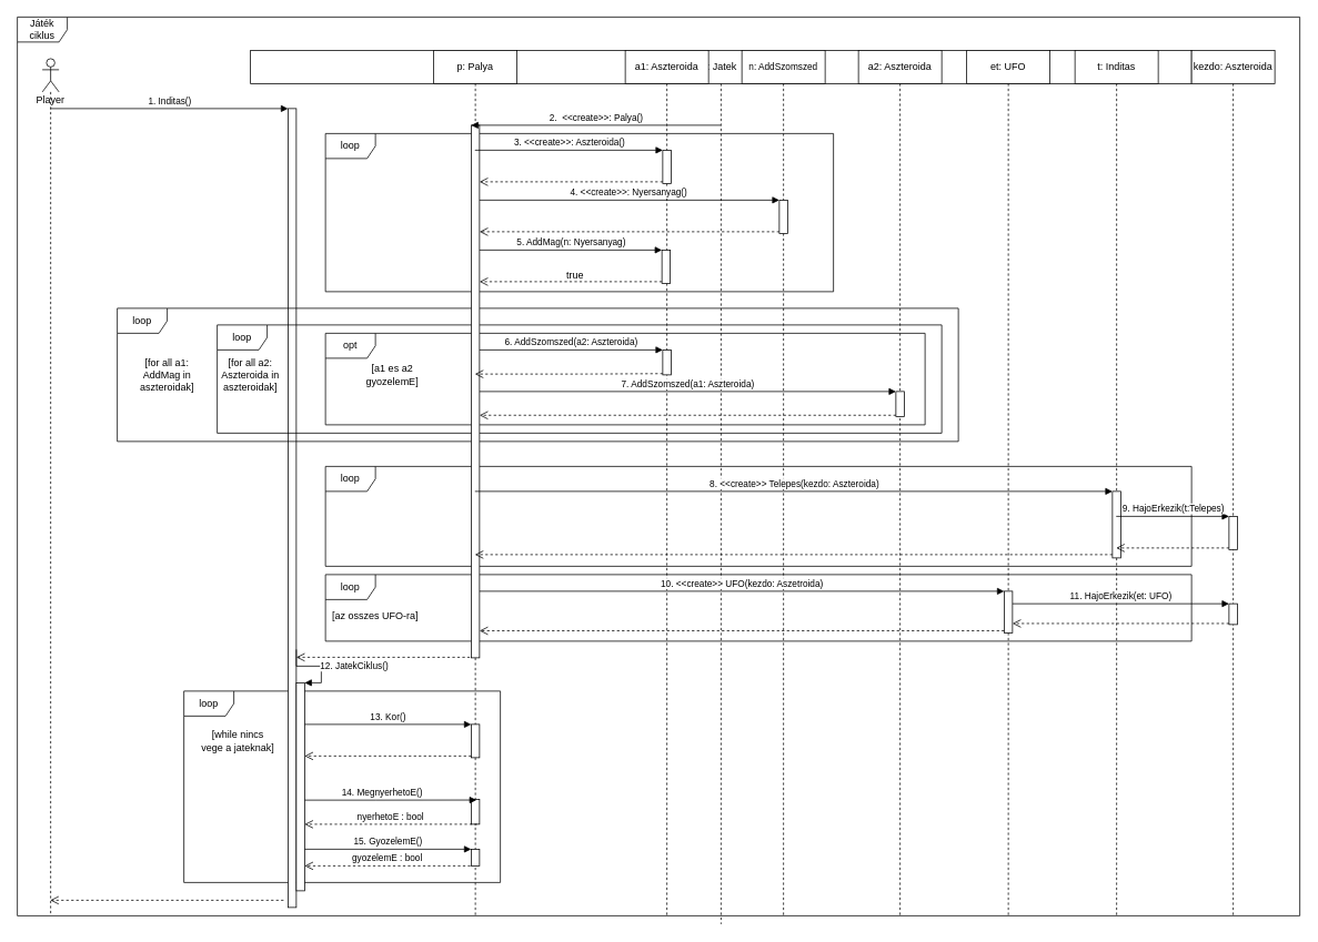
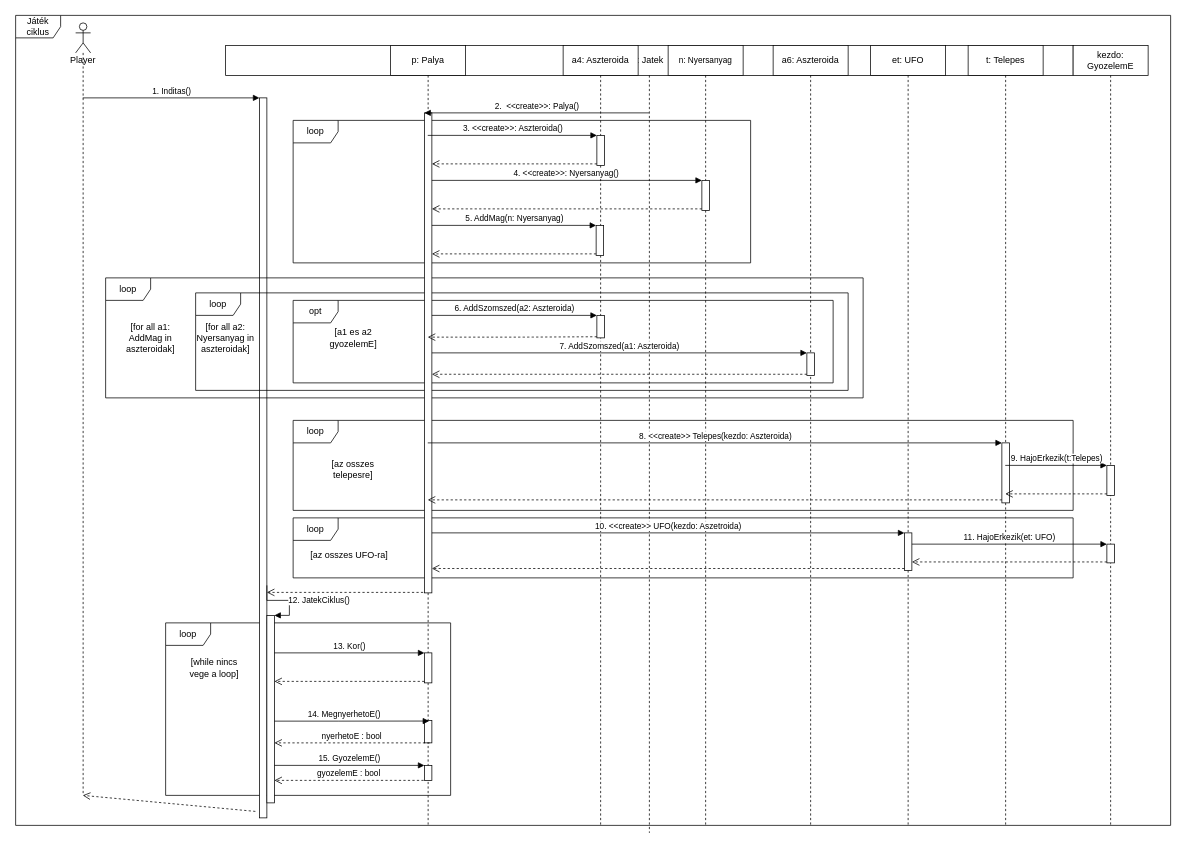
- <mxCell id="30" value="a1: Aszteroida" style="shape=umlLifeline;perimeter=lifelinePerimeter;whiteSpace=wrap;html=1;container=1;collapsible=0;recursiveResize=0;outlineConnect=0;" parent="1" vertex="1"><mxGeometry x="750" y="60" width="100" height="1040" as="geometry" /></mxCell>
+ <mxCell id="30" value="a4: Aszteroida" style="shape=umlLifeline;perimeter=lifelinePerimeter;whiteSpace=wrap;html=1;container=1;collapsible=0;recursiveResize=0;outlineConnect=0;" parent="1" vertex="1"><mxGeometry x="750" y="60" width="100" height="1040" as="geometry" /></mxCell>
- <mxCell id="36" value="&lt;span style=&quot;font-size: 11px ; background-color: rgb(255 , 255 , 255)&quot;&gt;n: AddSzomszed&lt;/span&gt;" style="shape=umlLifeline;perimeter=lifelinePerimeter;whiteSpace=wrap;html=1;container=1;collapsible=0;recursiveResize=0;outlineConnect=0;" parent="1" vertex="1"><mxGeometry x="890" y="60" width="100" height="1040" as="geometry" /></mxCell>
+ <mxCell id="36" value="&lt;span style=&quot;font-size: 11px ; background-color: rgb(255 , 255 , 255)&quot;&gt;n: Nyersanyag&lt;/span&gt;" style="shape=umlLifeline;perimeter=lifelinePerimeter;whiteSpace=wrap;html=1;container=1;collapsible=0;recursiveResize=0;outlineConnect=0;" parent="1" vertex="1"><mxGeometry x="890" y="60" width="100" height="1040" as="geometry" /></mxCell>
- <mxCell id="40" value="a2: Aszteroida" style="shape=umlLifeline;perimeter=lifelinePerimeter;whiteSpace=wrap;html=1;container=1;collapsible=0;recursiveResize=0;outlineConnect=0;" parent="1" vertex="1"><mxGeometry x="1030" y="60" width="100" height="1040" as="geometry" /></mxCell>
+ <mxCell id="40" value="a6: Aszteroida" style="shape=umlLifeline;perimeter=lifelinePerimeter;whiteSpace=wrap;html=1;container=1;collapsible=0;recursiveResize=0;outlineConnect=0;" parent="1" vertex="1"><mxGeometry x="1030" y="60" width="100" height="1040" as="geometry" /></mxCell>
- <mxCell id="42" value="t: Inditas" style="shape=umlLifeline;perimeter=lifelinePerimeter;whiteSpace=wrap;html=1;container=1;collapsible=0;recursiveResize=0;outlineConnect=0;" parent="1" vertex="1"><mxGeometry x="1290" y="60" width="100" height="1040" as="geometry" /></mxCell>
+ <mxCell id="42" value="t: Telepes" style="shape=umlLifeline;perimeter=lifelinePerimeter;whiteSpace=wrap;html=1;container=1;collapsible=0;recursiveResize=0;outlineConnect=0;" parent="1" vertex="1"><mxGeometry x="1290" y="60" width="100" height="1040" as="geometry" /></mxCell>
- <mxCell id="46" value="kezdo: Aszteroida" style="shape=umlLifeline;perimeter=lifelinePerimeter;whiteSpace=wrap;html=1;container=1;collapsible=0;recursiveResize=0;outlineConnect=0;" parent="1" vertex="1"><mxGeometry x="1430" y="60" width="100" height="1040" as="geometry" /></mxCell>
+ <mxCell id="46" value="kezdo: GyozelemE" style="shape=umlLifeline;perimeter=lifelinePerimeter;whiteSpace=wrap;html=1;container=1;collapsible=0;recursiveResize=0;outlineConnect=0;" parent="1" vertex="1"><mxGeometry x="1430" y="60" width="100" height="1040" as="geometry" /></mxCell>
- <mxCell id="62" value="true" style="text;html=1;strokeColor=none;fillColor=none;align=center;verticalAlign=middle;whiteSpace=wrap;rounded=0;" parent="1" vertex="1"><mxGeometry x="670" y="320" width="40" height="20" as="geometry" /></mxCell>
- <mxCell id="14" value="[for all a2: Aszteroida in aszteroidak]" style="text;html=1;strokeColor=none;fillColor=none;align=center;verticalAlign=middle;whiteSpace=wrap;rounded=0;" parent="5" vertex="1"><mxGeometry x="-40" y="380" width="80" height="20" as="geometry" /></mxCell>
+ <mxCell id="14" value="[for all a2: Nyersanyag in aszteroidak]" style="text;html=1;strokeColor=none;fillColor=none;align=center;verticalAlign=middle;whiteSpace=wrap;rounded=0;" parent="5" vertex="1"><mxGeometry x="-40" y="380" width="80" height="20" as="geometry" /></mxCell>
- <mxCell id="58" value="Player" style="shape=umlLifeline;participant=umlActor;perimeter=lifelinePerimeter;whiteSpace=wrap;html=1;container=1;collapsible=0;recursiveResize=0;verticalAlign=top;spacingTop=36;outlineConnect=0;" parent="1" vertex="1"><mxGeometry x="50" y="70" width="20" height="1030" as="geometry" /></mxCell>
+ <mxCell id="58" value="Player" style="shape=umlLifeline;participant=umlActor;perimeter=lifelinePerimeter;whiteSpace=wrap;html=1;container=1;collapsible=0;recursiveResize=0;verticalAlign=top;spacingTop=36;outlineConnect=0;" parent="1" vertex="1"><mxGeometry x="100" y="30" width="20" height="1030" as="geometry" /></mxCell>
+ <mxCell id="11" value="[az osszes telepesre]" style="text;html=1;strokeColor=none;fillColor=none;align=center;verticalAlign=middle;whiteSpace=wrap;rounded=0;" parent="5" vertex="1"><mxGeometry x="130" y="555" width="80" height="20" as="geometry" /></mxCell>
- <mxCell id="69" value="[az osszes UFO-ra]" style="text;html=1;strokeColor=none;fillColor=none;align=center;verticalAlign=middle;whiteSpace=wrap;rounded=0;" vertex="1" parent="1"><mxGeometry x="395" y="730" width="110" height="20" as="geometry" /></mxCell>
+ <mxCell id="69" value="[az osszes UFO-ra]" style="text;html=1;strokeColor=none;fillColor=none;align=center;verticalAlign=middle;whiteSpace=wrap;rounded=0;" vertex="1" parent="1"><mxGeometry x="410" y="730" width="110" height="20" as="geometry" /></mxCell>
- <mxCell id="25" value="[while nincs vege a jateknak]" style="text;html=1;strokeColor=none;fillColor=none;align=center;verticalAlign=middle;whiteSpace=wrap;rounded=0;" parent="1" vertex="1"><mxGeometry x="240" y="880" width="90" height="20" as="geometry" /></mxCell>
+ <mxCell id="25" value="[while nincs vege a loop]" style="text;html=1;strokeColor=none;fillColor=none;align=center;verticalAlign=middle;whiteSpace=wrap;rounded=0;" parent="1" vertex="1"><mxGeometry x="240" y="880" width="90" height="20" as="geometry" /></mxCell>
